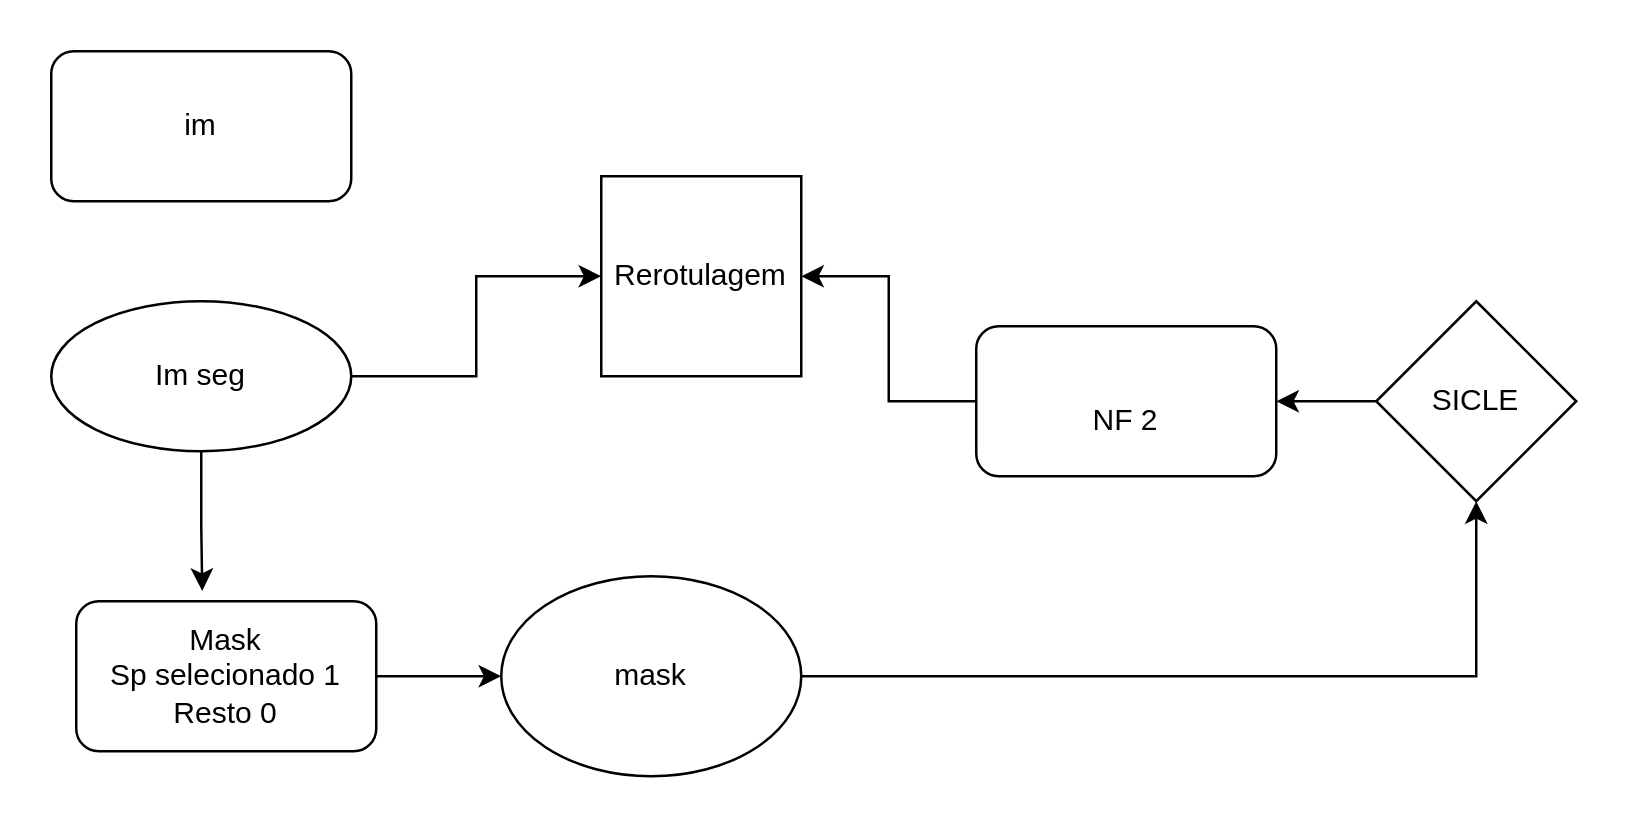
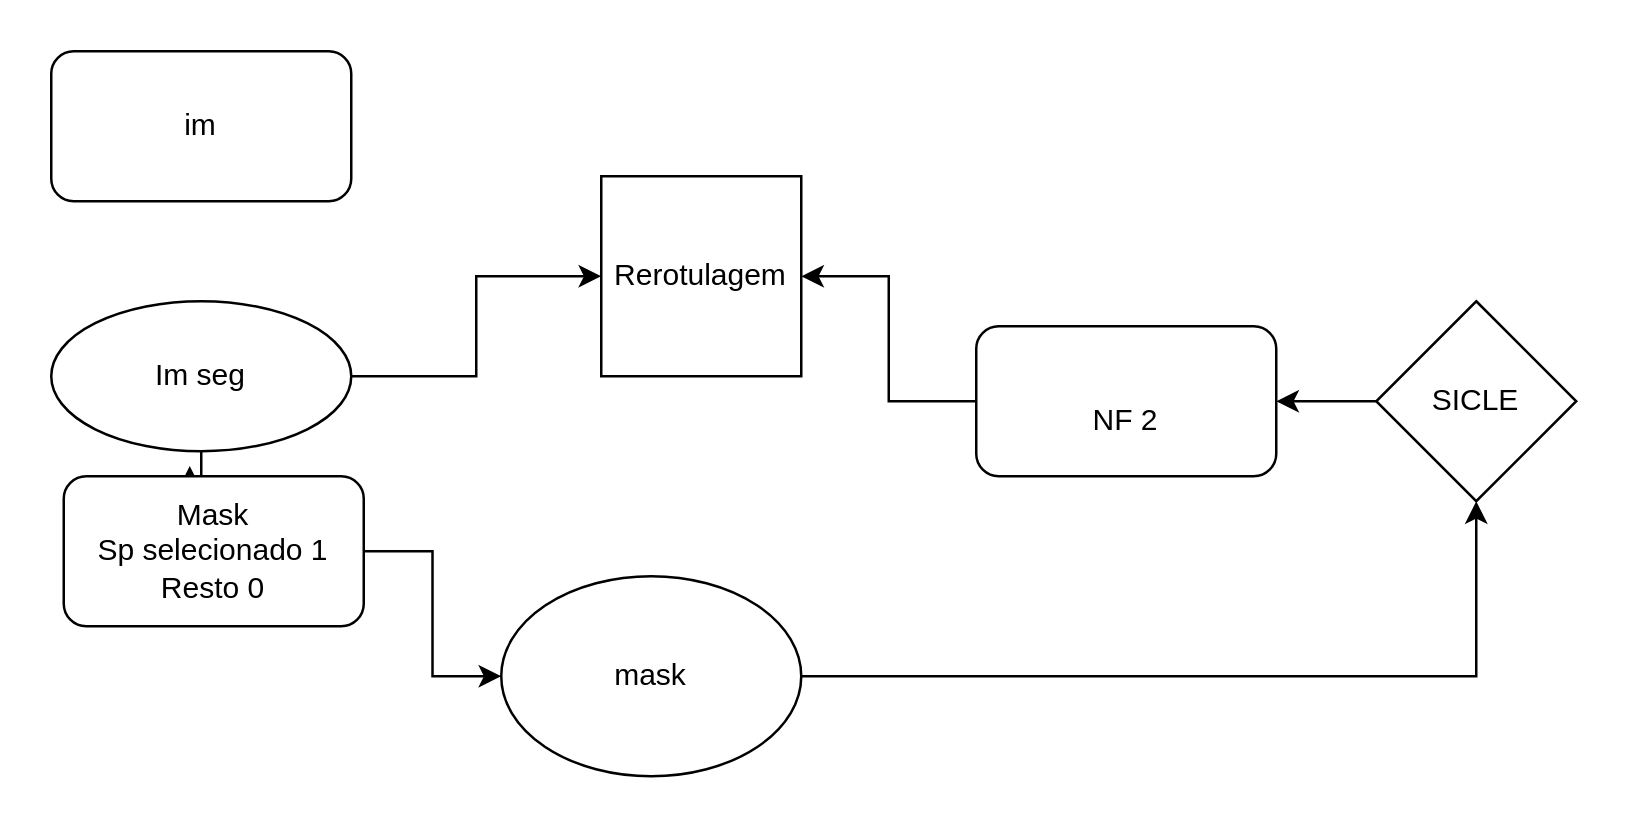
- <mxCell id="6" value="Mask&lt;div&gt;Sp selecionado 1&lt;br&gt;Resto 0&lt;/div&gt;" style="rounded=1;whiteSpace=wrap;html=1;" parent="1" vertex="1"><mxGeometry x="30" y="240" width="120" height="60" as="geometry" /></mxCell>
+ <mxCell id="6" value="Mask&lt;div&gt;Sp selecionado 1&lt;br&gt;Resto 0&lt;/div&gt;" style="rounded=1;whiteSpace=wrap;html=1;" parent="1" vertex="1"><mxGeometry x="25" y="190" width="120" height="60" as="geometry" /></mxCell>
